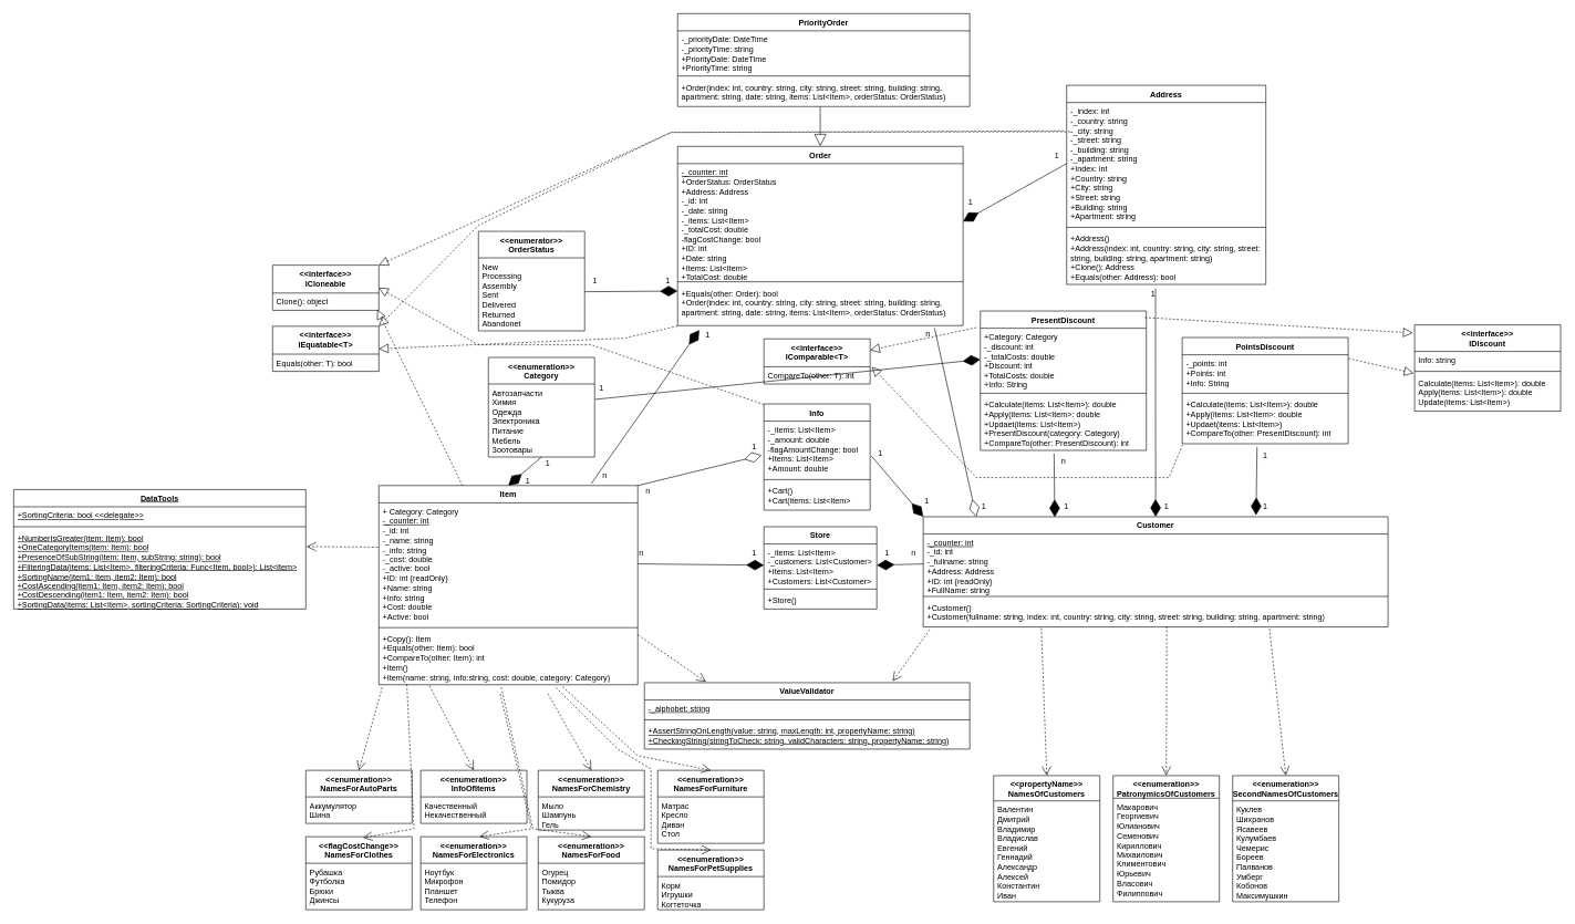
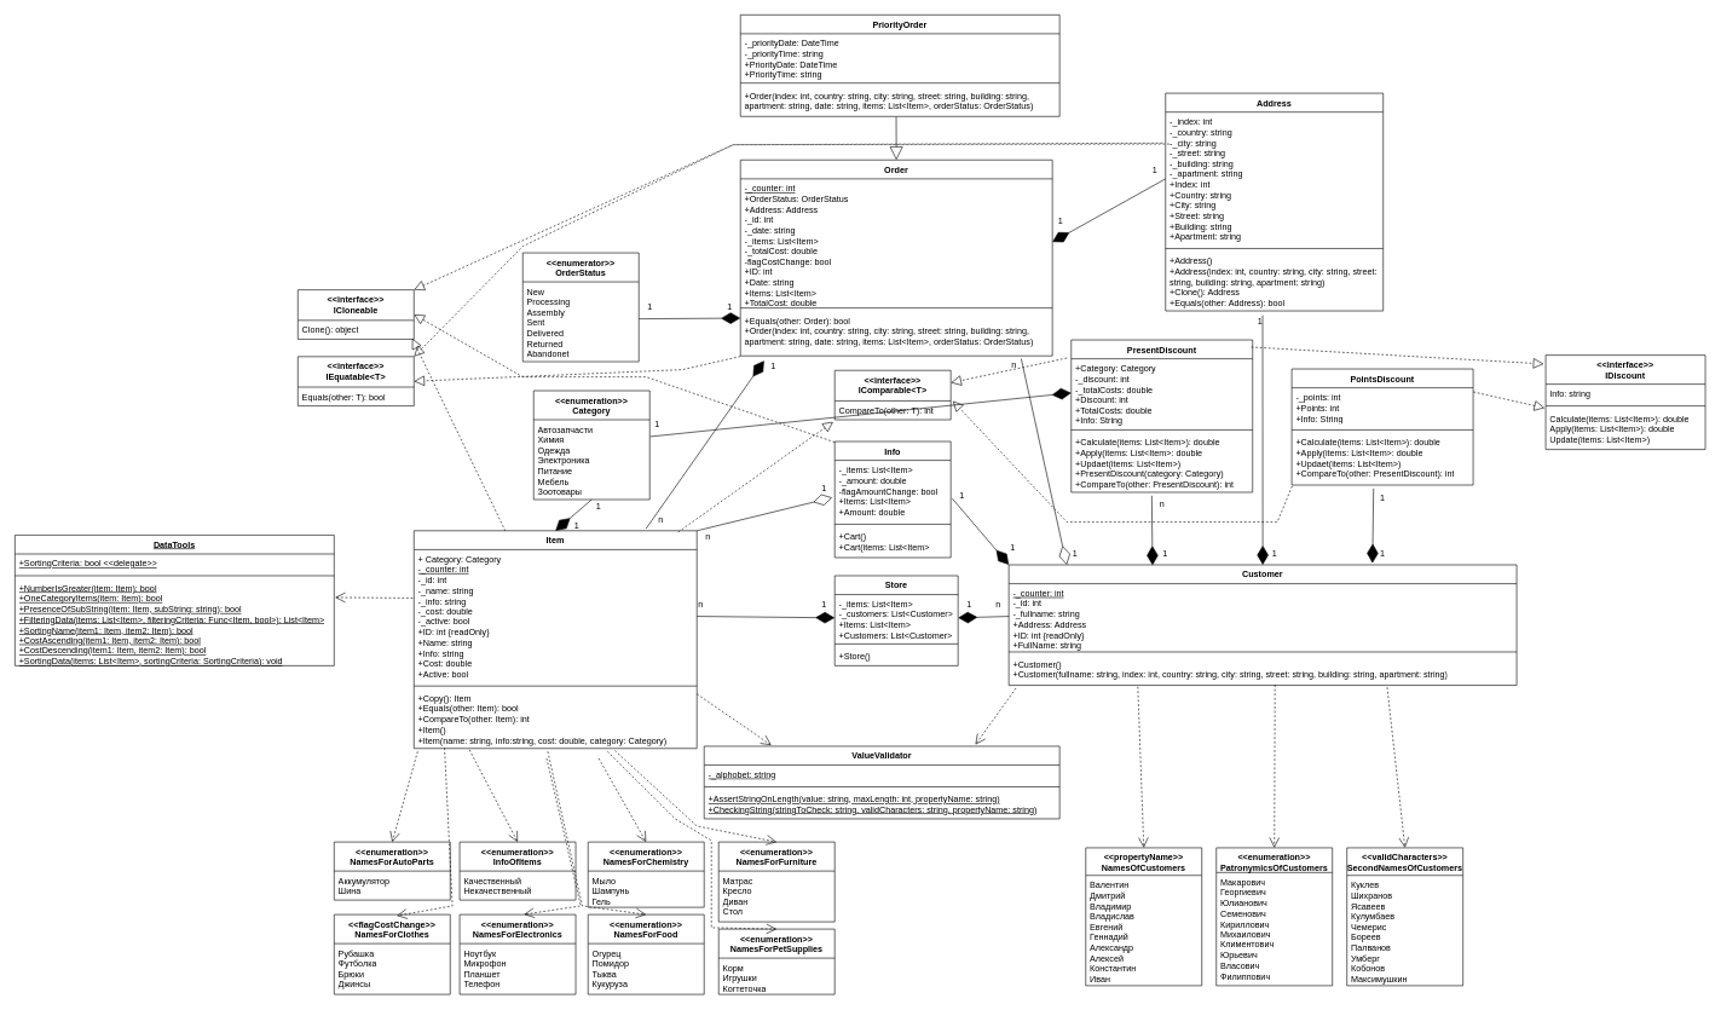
+ <mxCell id="137" value="" style="endArrow=block;dashed=1;endFill=0;endSize=12;html=1;rounded=0;entryX=-0.013;entryY=1.112;entryDx=0;entryDy=0;entryPerimeter=0;exitX=0.934;exitY=0.006;exitDx=0;exitDy=0;exitPerimeter=0;" parent="1" source="2" target="134" edge="1"><mxGeometry width="160" relative="1" as="geometry"><mxPoint x="440" y="729" as="sourcePoint" /><mxPoint x="600" y="729" as="targetPoint" /></mxGeometry></mxCell>
- <mxCell id="57" value="&amp;lt;&amp;lt;enumeration&amp;gt;&amp;gt;&lt;div&gt;SecondNamesOfCustomers&lt;/div&gt;" style="swimlane;fontStyle=1;align=center;verticalAlign=top;childLayout=stackLayout;horizontal=1;startSize=38;horizontalStack=0;resizeParent=1;resizeParentMax=0;resizeLast=0;collapsible=1;marginBottom=0;whiteSpace=wrap;html=1;" parent="1" vertex="1"><mxGeometry x="1856" y="1168" width="160" height="190" as="geometry" /></mxCell>
+ <mxCell id="57" value="&amp;lt;&amp;lt;validCharacters&amp;gt;&amp;gt;&lt;div&gt;SecondNamesOfCustomers&lt;/div&gt;" style="swimlane;fontStyle=1;align=center;verticalAlign=top;childLayout=stackLayout;horizontal=1;startSize=38;horizontalStack=0;resizeParent=1;resizeParentMax=0;resizeLast=0;collapsible=1;marginBottom=0;whiteSpace=wrap;html=1;" parent="1" vertex="1"><mxGeometry x="1856" y="1168" width="160" height="190" as="geometry" /></mxCell>
